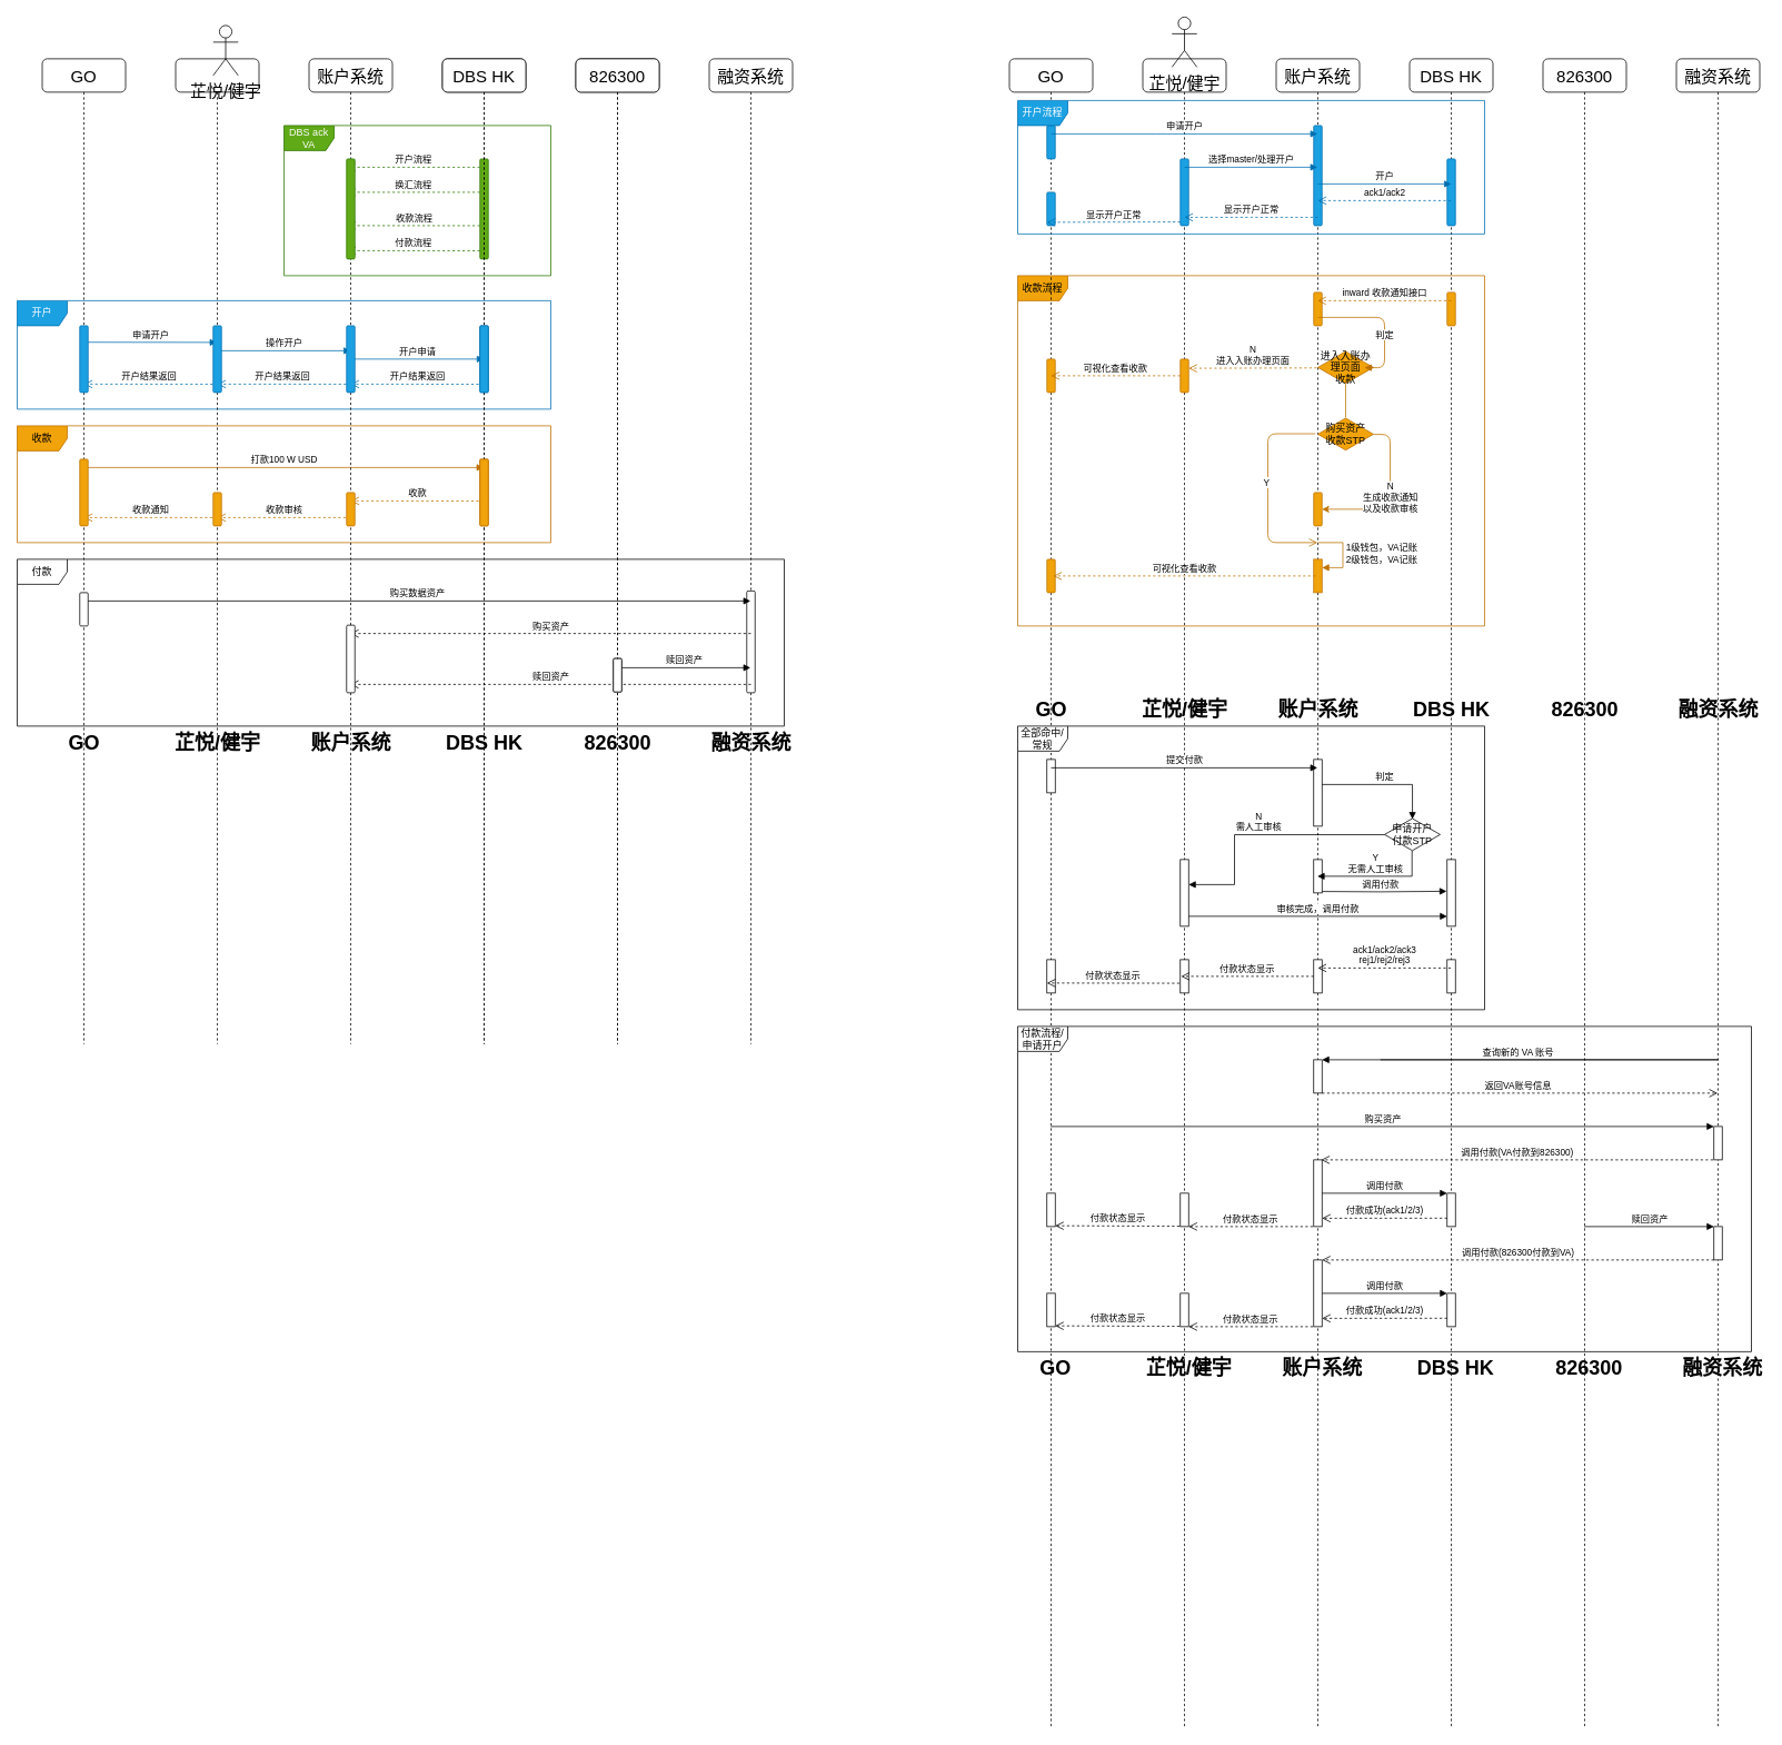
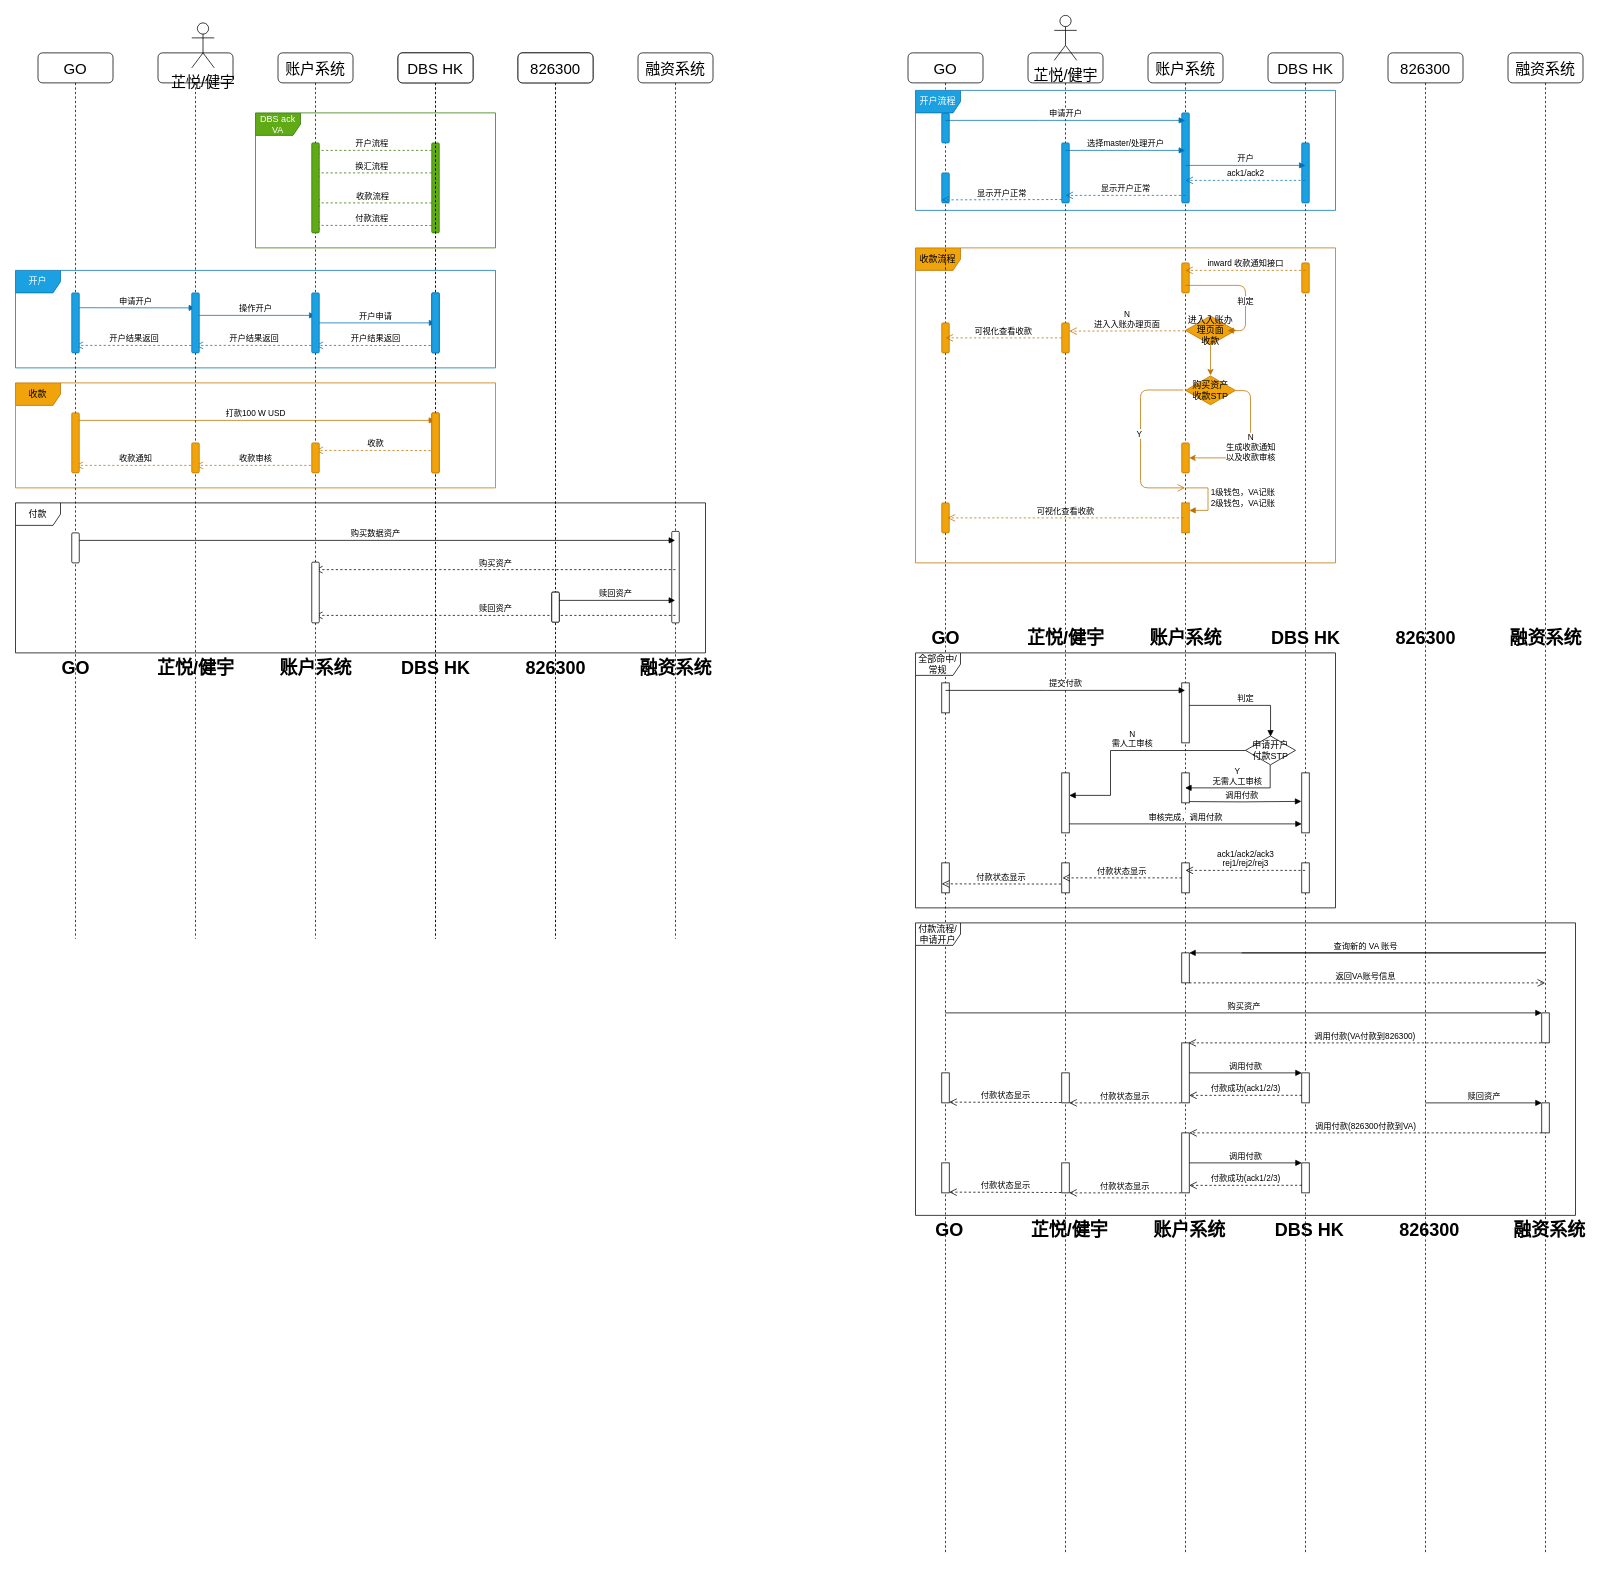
- <mxCell id="92" value="" style="edgeStyle=orthogonalEdgeStyle;rounded=1;orthogonalLoop=1;jettySize=auto;html=1;fillColor=#f0a30a;strokeColor=#BD7000;endArrow=none;" parent="1" source="93" target="99" edge="1"><mxGeometry relative="1" as="geometry" /></mxCell>
+ <mxCell id="92" value="" style="edgeStyle=orthogonalEdgeStyle;rounded=1;orthogonalLoop=1;jettySize=auto;html=1;fillColor=#f0a30a;strokeColor=#BD7000;" parent="1" source="93" target="99" edge="1"><mxGeometry relative="1" as="geometry" /></mxCell>
